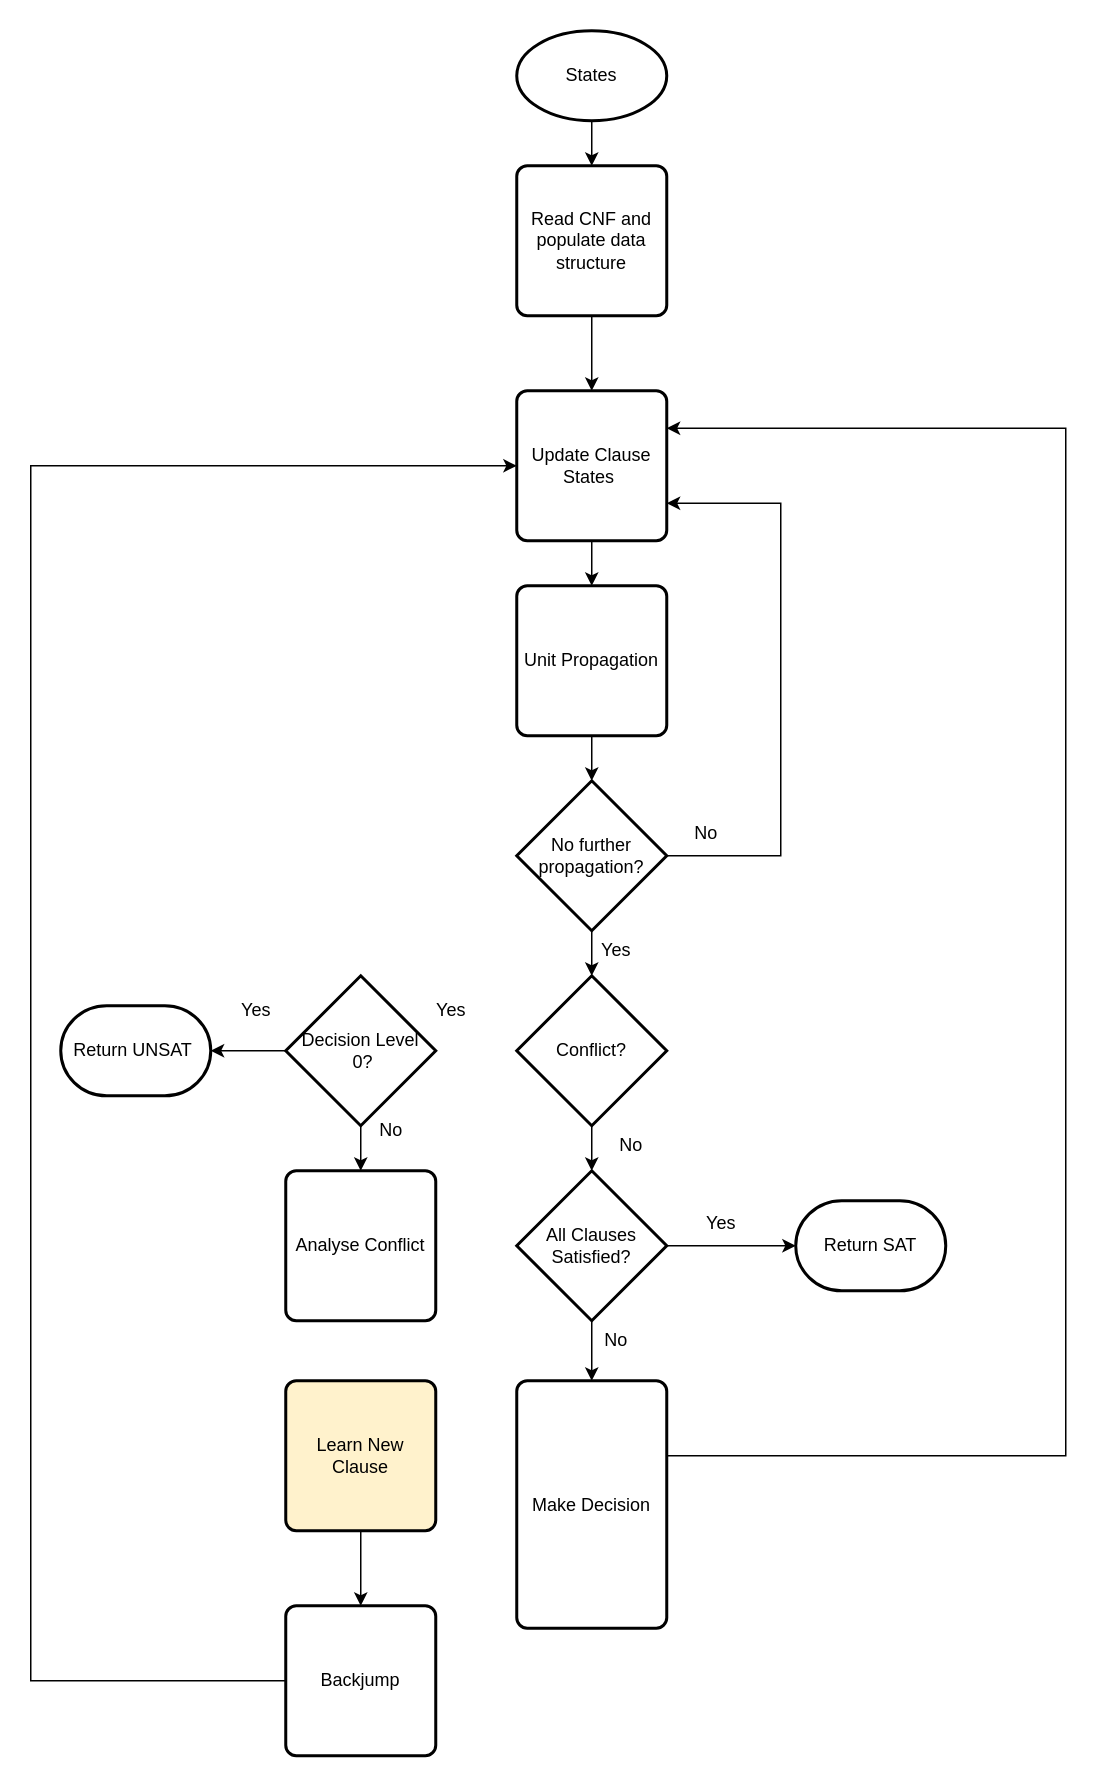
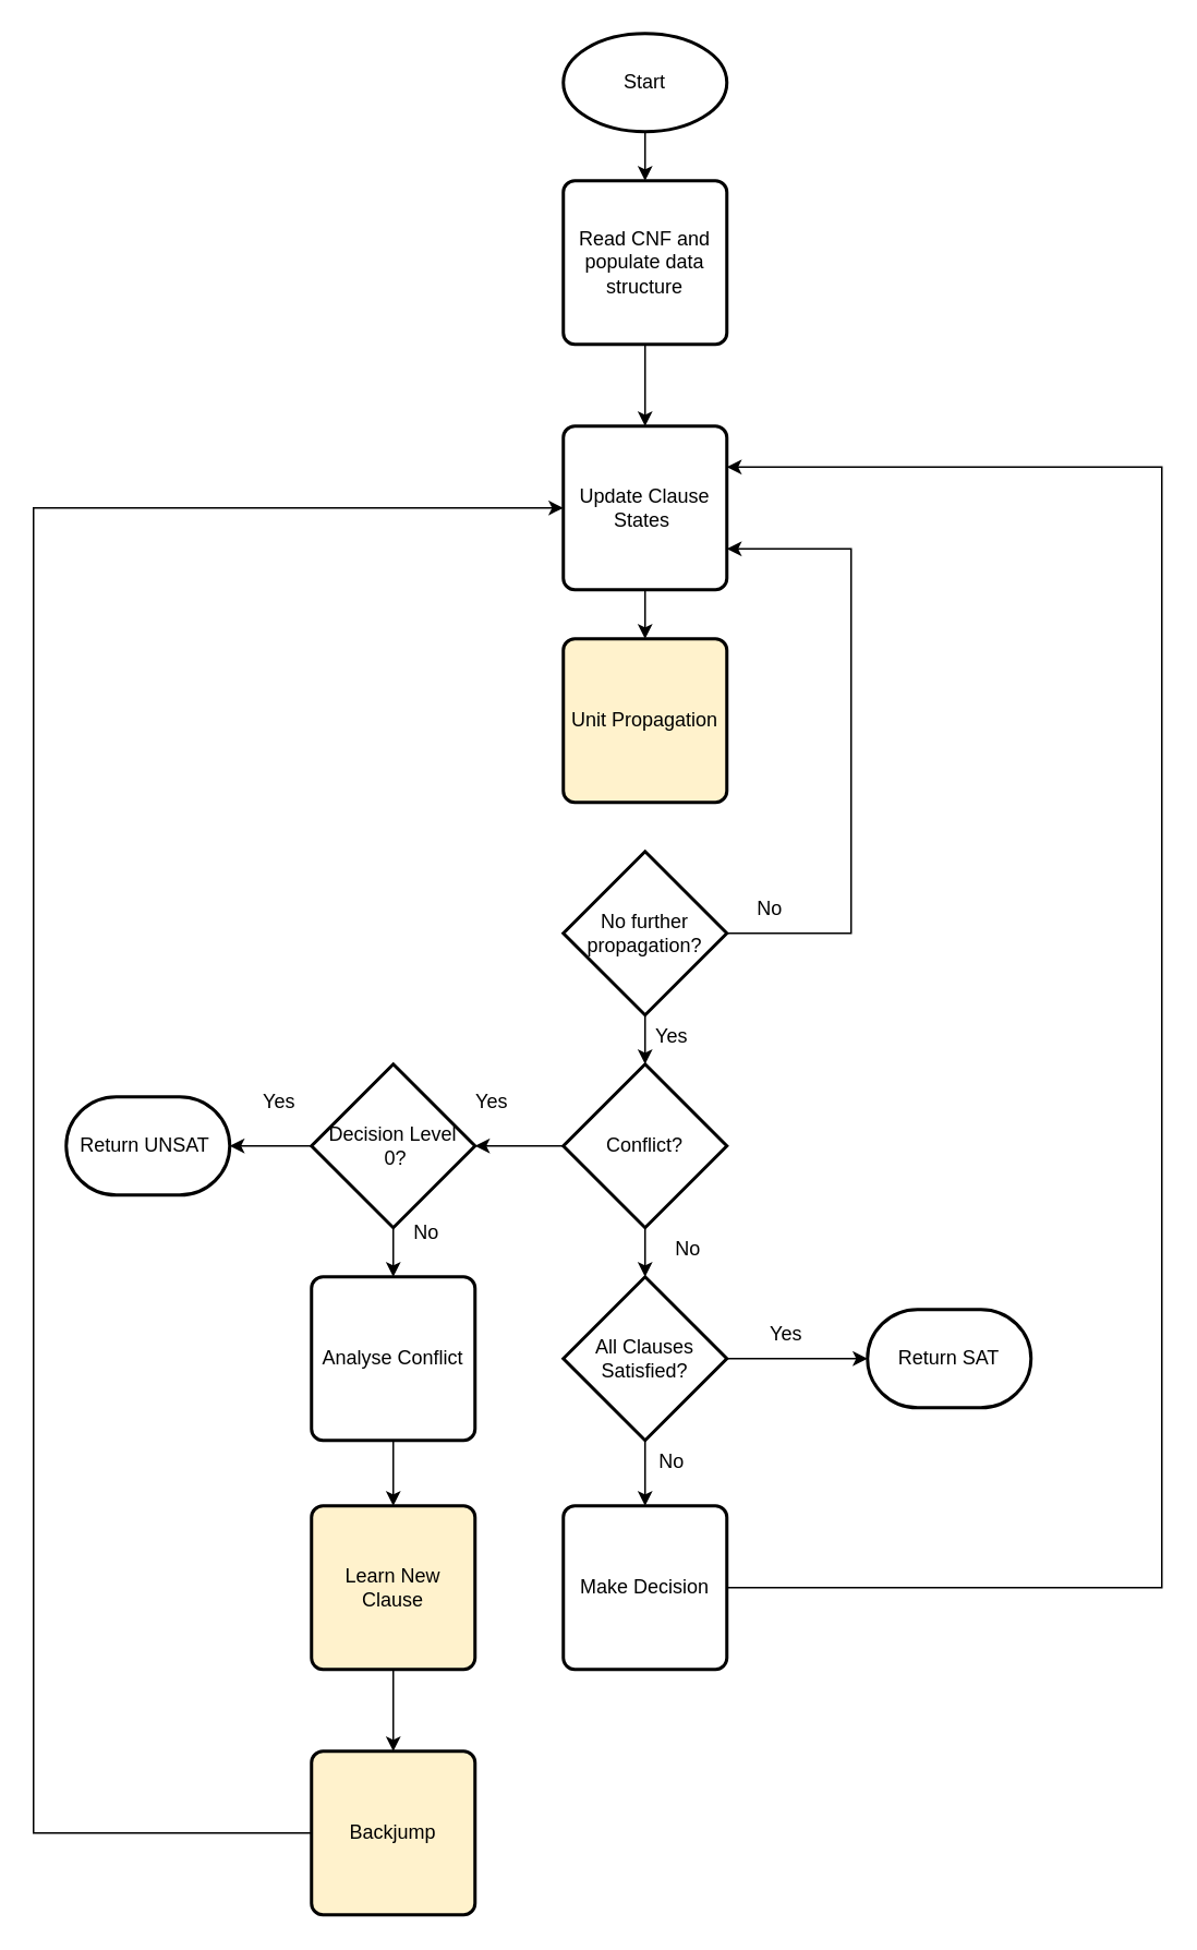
- <mxCell id="3" value="States" style="strokeWidth=2;html=1;shape=mxgraph.flowchart.start_1;whiteSpace=wrap;" parent="1" vertex="1"><mxGeometry x="344" y="20" width="100" height="60" as="geometry" /></mxCell>
+ <mxCell id="3" value="Start" style="strokeWidth=2;html=1;shape=mxgraph.flowchart.start_1;whiteSpace=wrap;" parent="1" vertex="1"><mxGeometry x="344" y="20" width="100" height="60" as="geometry" /></mxCell>
- <mxCell id="7" value="Unit Propagation" style="rounded=1;whiteSpace=wrap;html=1;absoluteArcSize=1;arcSize=14;strokeWidth=2;" parent="1" vertex="1"><mxGeometry x="344" y="390" width="100" height="100" as="geometry" /></mxCell>
+ <mxCell id="7" value="Unit Propagation" style="rounded=1;whiteSpace=wrap;html=1;absoluteArcSize=1;arcSize=14;strokeWidth=2;fillColor=#fff2cc;" parent="1" vertex="1"><mxGeometry x="344" y="390" width="100" height="100" as="geometry" /></mxCell>
- <mxCell id="6" value="" style="edgeStyle=orthogonalEdgeStyle;rounded=0;orthogonalLoop=1;jettySize=auto;html=1;" parent="1" source="7" target="32" edge="1"><mxGeometry relative="1" as="geometry" /></mxCell>
+ <mxCell id="9" value="" style="edgeStyle=orthogonalEdgeStyle;rounded=0;orthogonalLoop=1;jettySize=auto;html=1;" parent="1" source="10" target="24" edge="1"><mxGeometry relative="1" as="geometry" /></mxCell>
+ <mxCell id="11" value="" style="edgeStyle=orthogonalEdgeStyle;rounded=0;orthogonalLoop=1;jettySize=auto;html=1;" parent="1" source="12" target="14" edge="1"><mxGeometry relative="1" as="geometry" /></mxCell>
- <mxCell id="29" value="Make Decision" style="rounded=1;whiteSpace=wrap;html=1;absoluteArcSize=1;arcSize=14;strokeWidth=2;" parent="1" vertex="1"><mxGeometry x="344" y="920" width="100" height="165" as="geometry" /></mxCell>
+ <mxCell id="29" value="Make Decision" style="rounded=1;whiteSpace=wrap;html=1;absoluteArcSize=1;arcSize=14;strokeWidth=2;" parent="1" vertex="1"><mxGeometry x="344" y="920" width="100" height="100" as="geometry" /></mxCell>
- <mxCell id="20" value="Backjump" style="rounded=1;whiteSpace=wrap;html=1;absoluteArcSize=1;arcSize=14;strokeWidth=2;" parent="1" vertex="1"><mxGeometry x="190" y="1070" width="100" height="100" as="geometry" /></mxCell>
+ <mxCell id="20" value="Backjump" style="rounded=1;whiteSpace=wrap;html=1;absoluteArcSize=1;arcSize=14;strokeWidth=2;fillColor=#fff2cc;" parent="1" vertex="1"><mxGeometry x="190" y="1070" width="100" height="100" as="geometry" /></mxCell>
